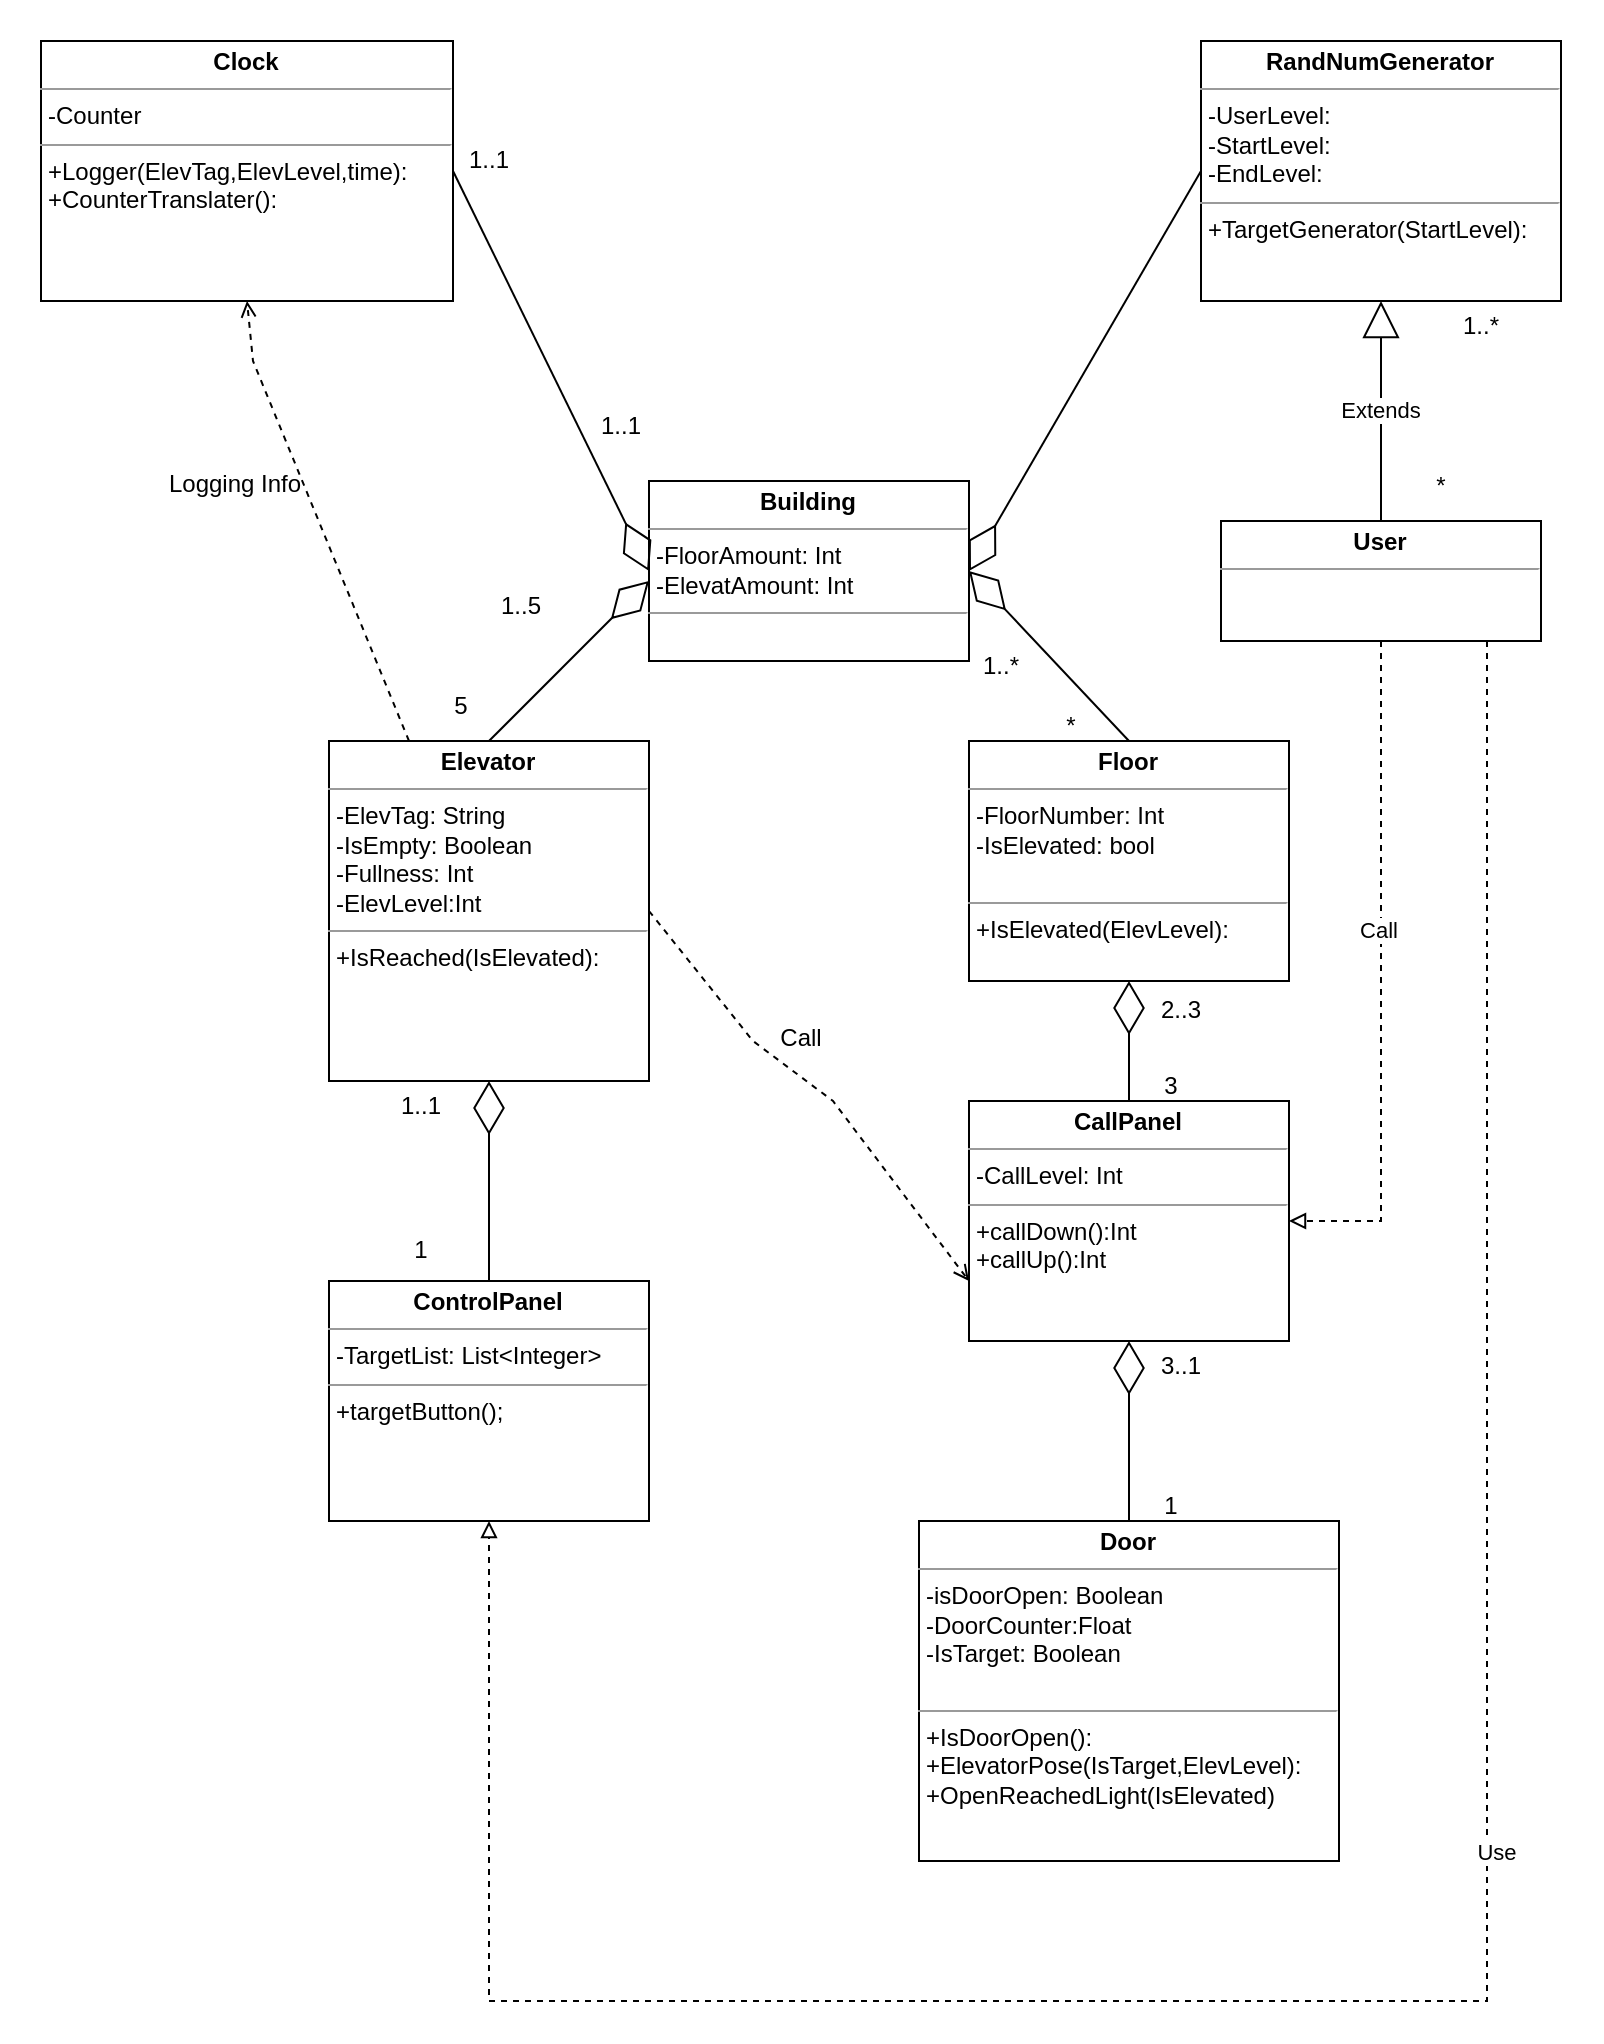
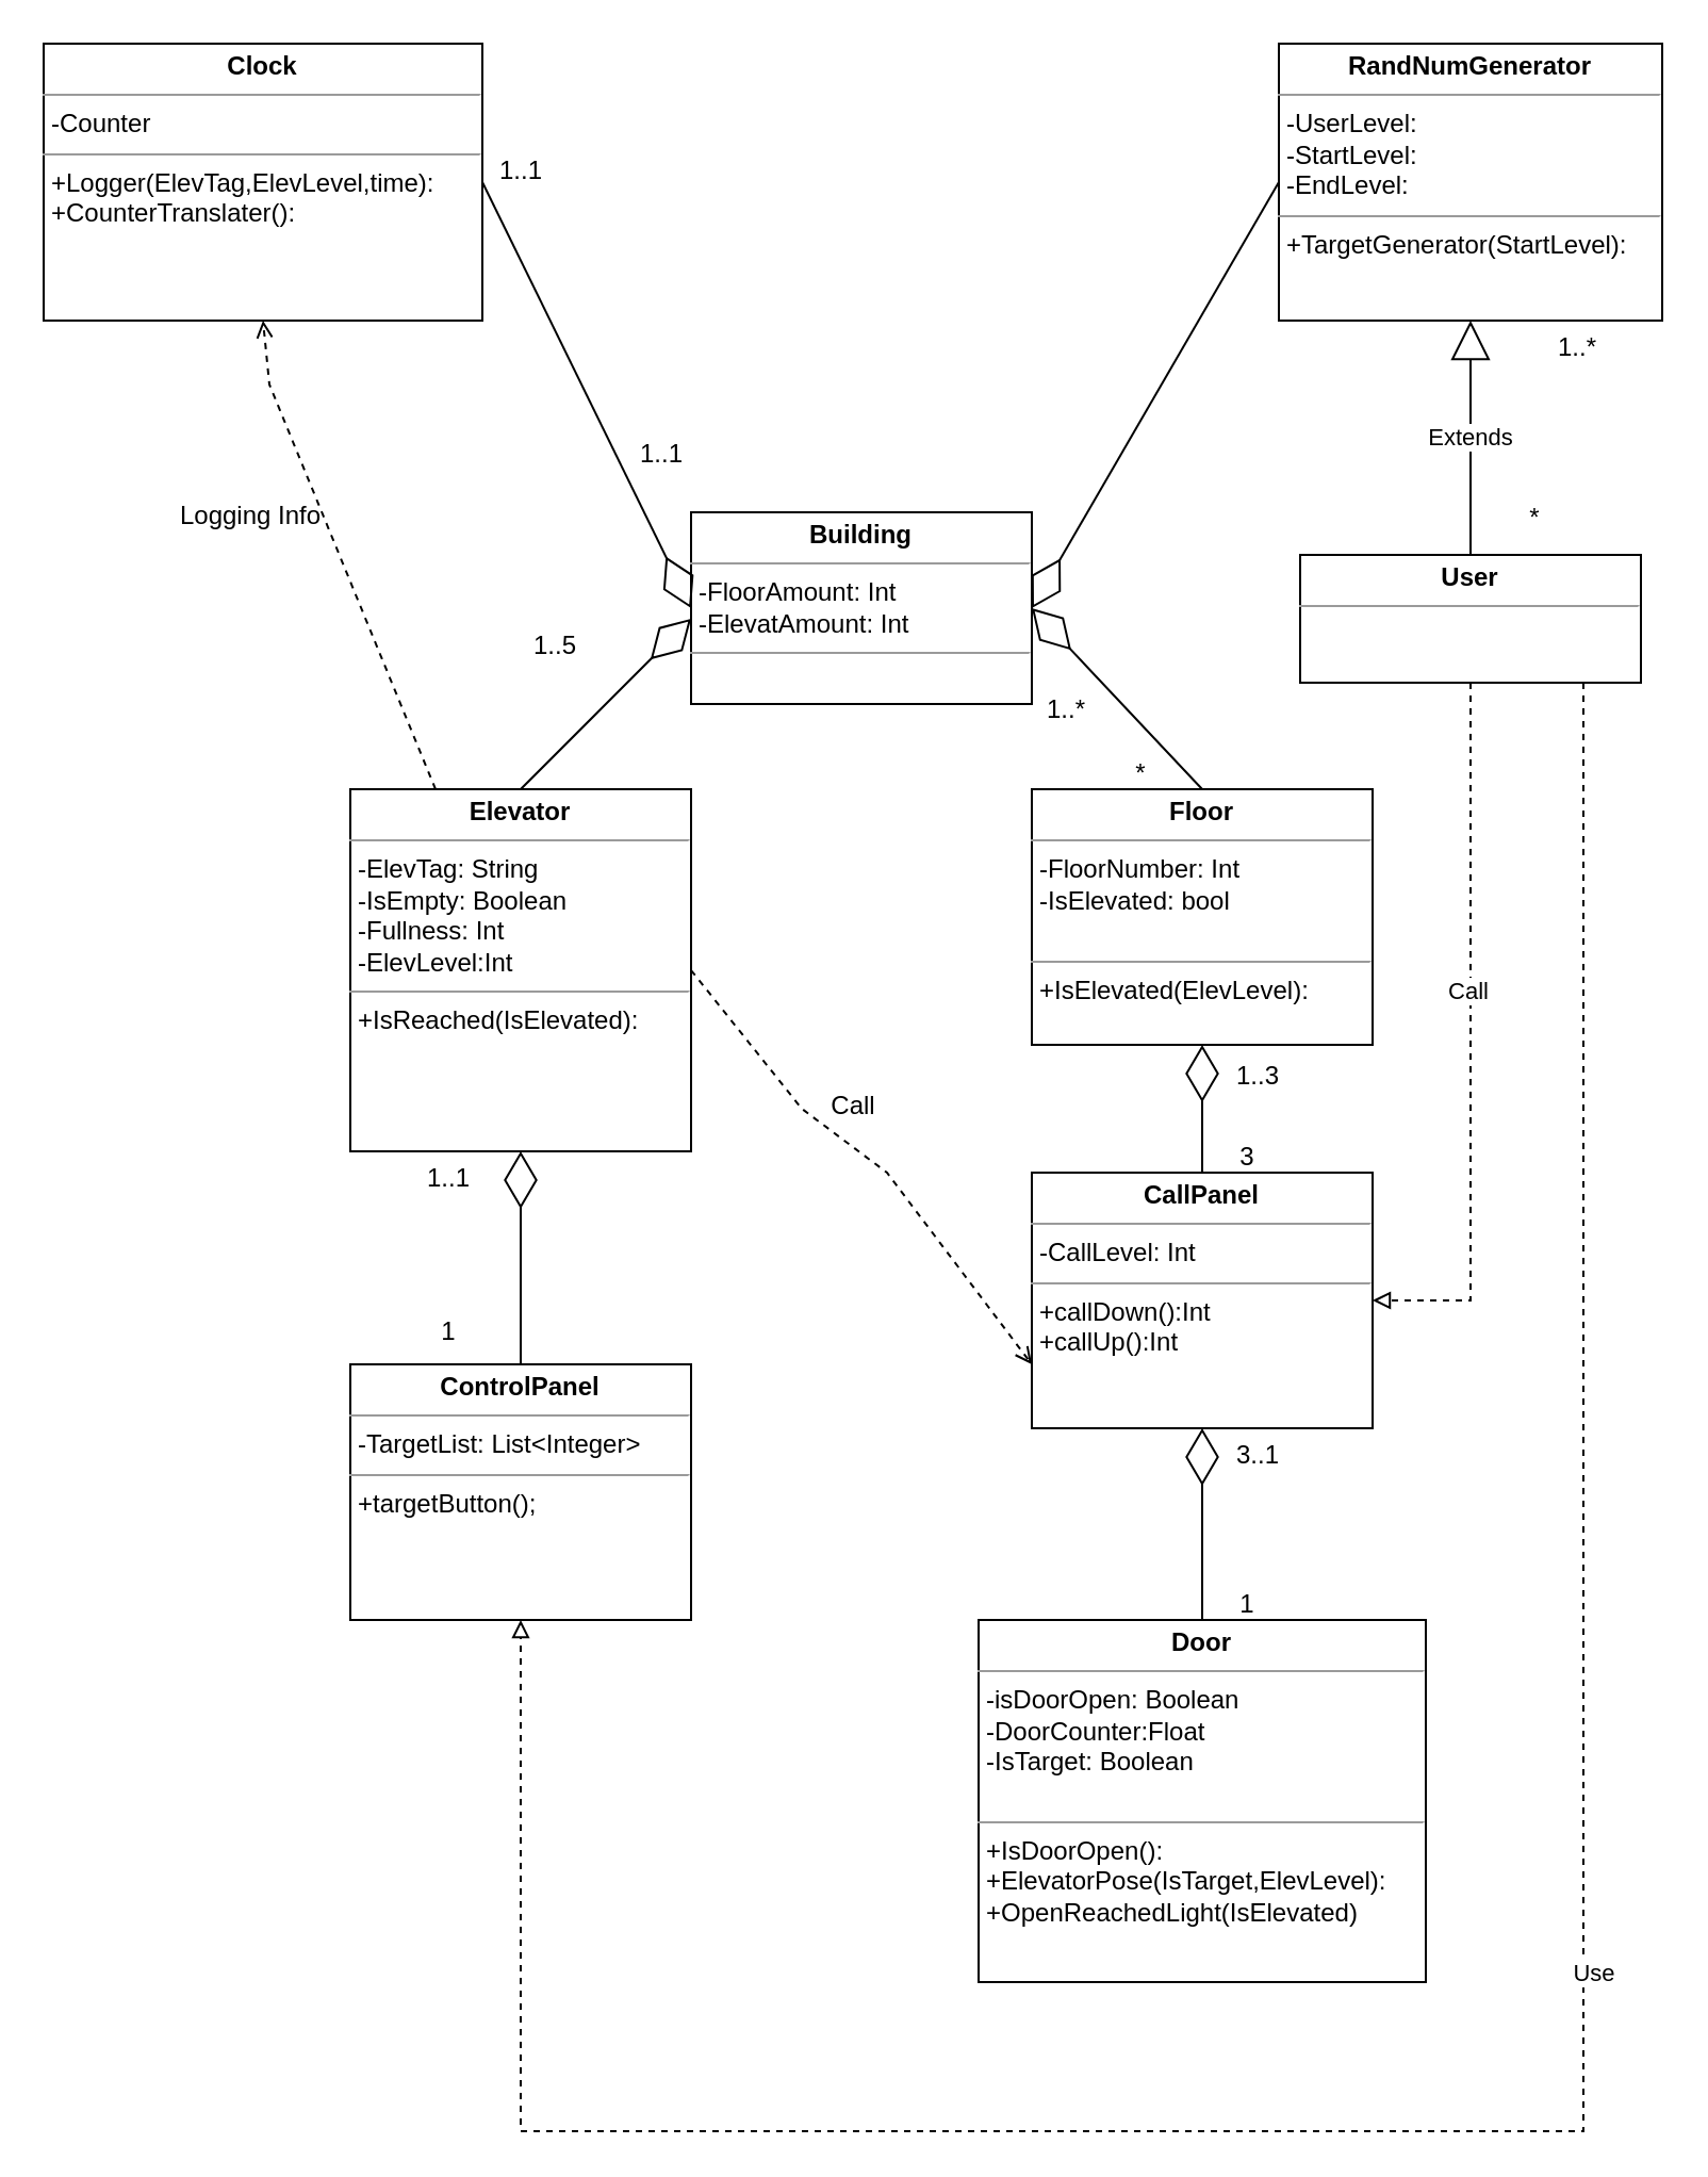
- <mxCell id="30" value="5" style="text;html=1;align=center;verticalAlign=middle;resizable=0;points=[];autosize=1;strokeColor=none;fillColor=none;" vertex="1" parent="1"><mxGeometry x="215" y="338" width="30" height="30" as="geometry" /></mxCell>
- <mxCell id="23" value="2..3" style="text;html=1;align=center;verticalAlign=middle;resizable=0;points=[];autosize=1;strokeColor=none;fillColor=none;" vertex="1" parent="1"><mxGeometry x="570" y="490" width="40" height="30" as="geometry" /></mxCell>
+ <mxCell id="23" value="1..3" style="text;html=1;align=center;verticalAlign=middle;resizable=0;points=[];autosize=1;strokeColor=none;fillColor=none;" vertex="1" parent="1"><mxGeometry x="570" y="490" width="40" height="30" as="geometry" /></mxCell>
